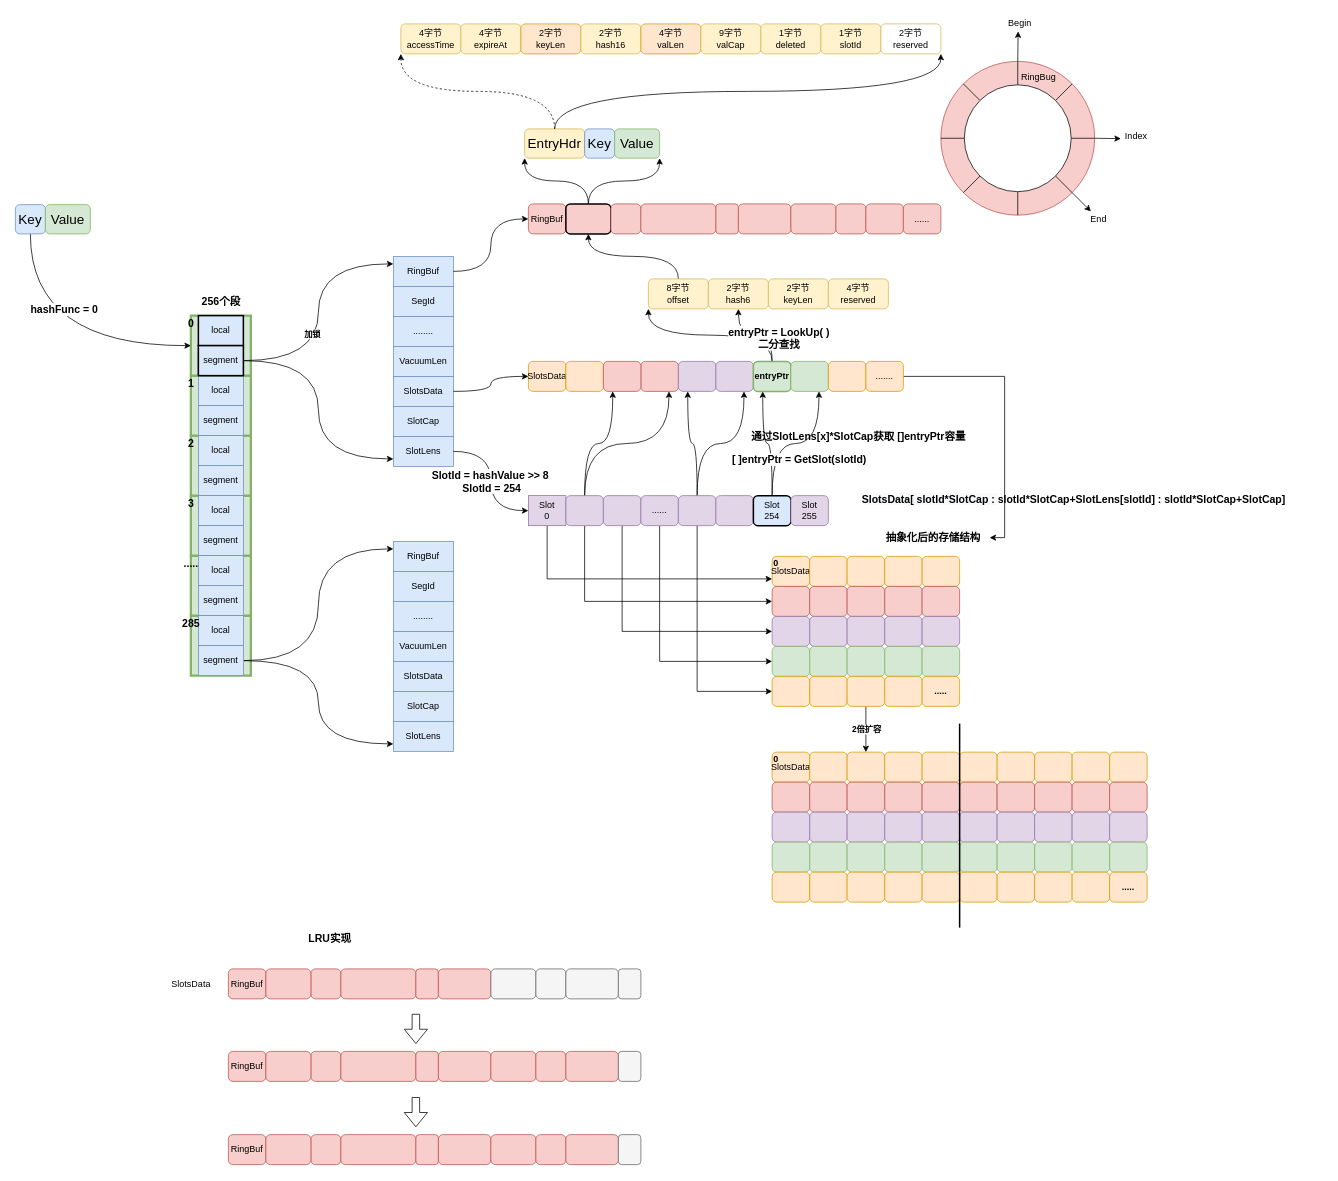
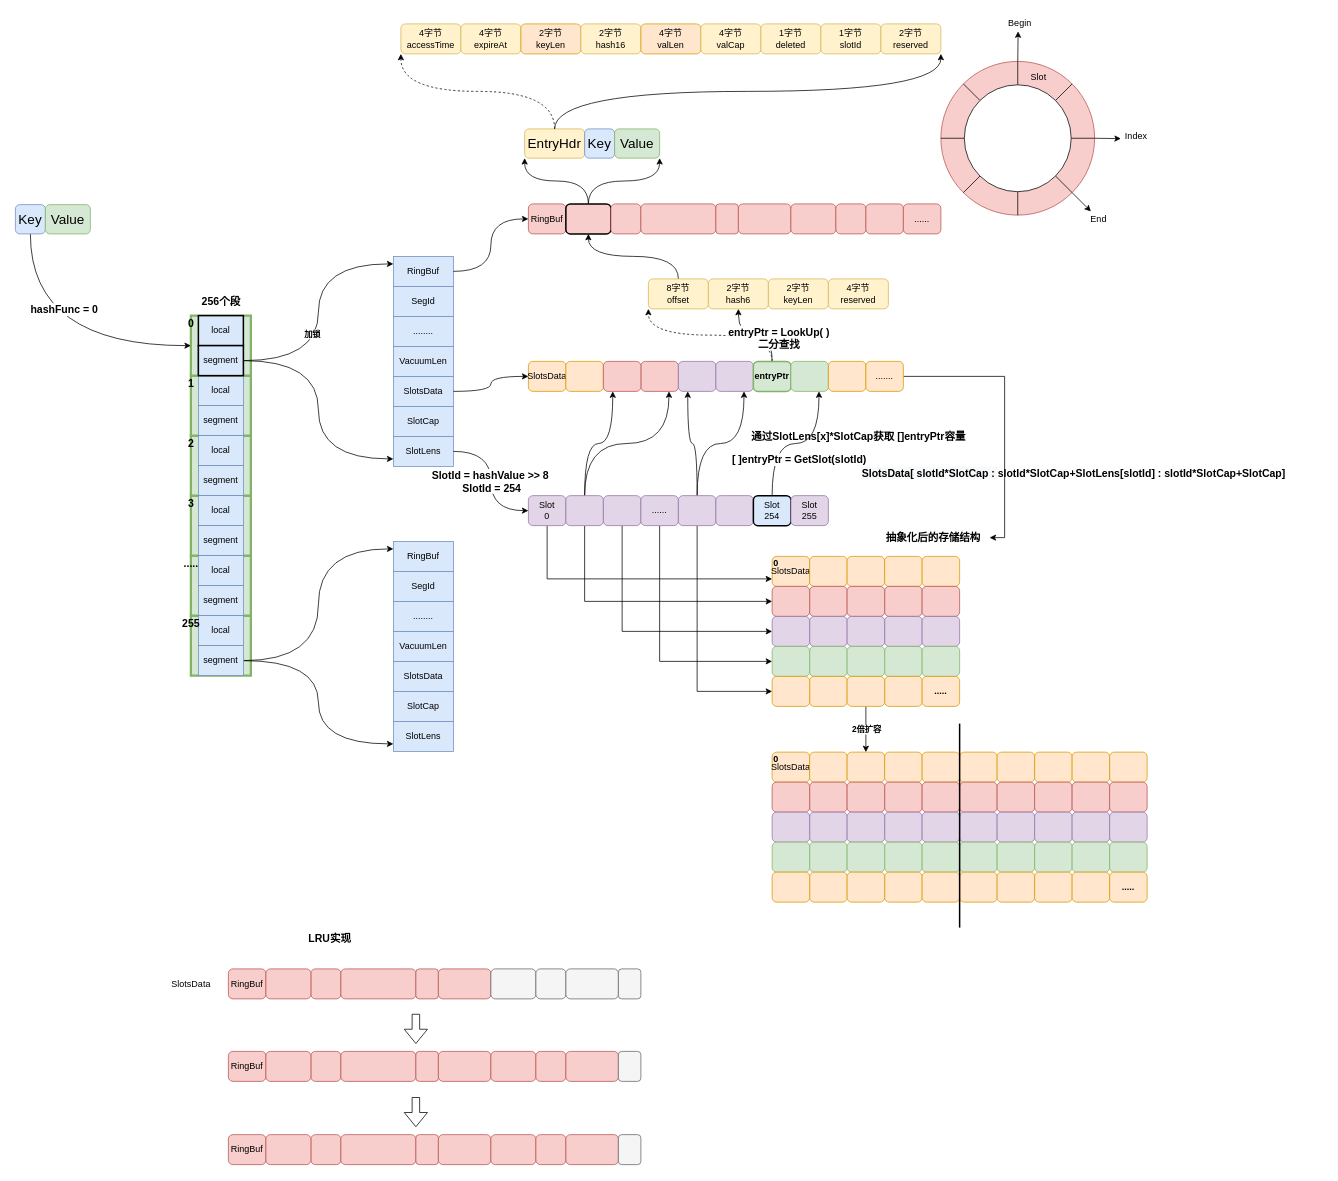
- <mxCell id="79" value="&lt;font style=&quot;font-size: 12px;&quot;&gt;&lt;span style=&quot;font-size: 12px;&quot;&gt;9字节&lt;/span&gt;&lt;br style=&quot;font-size: 12px;&quot;&gt;&lt;span style=&quot;font-size: 12px;&quot;&gt;valCap&lt;/span&gt;&lt;br style=&quot;font-size: 12px;&quot;&gt;&lt;/font&gt;" style="rounded=1;whiteSpace=wrap;html=1;fillColor=#fff2cc;strokeColor=#d6b656;fontSize=12;" parent="1" vertex="1"><mxGeometry x="934" y="31" width="80" height="40" as="geometry" /></mxCell>
+ <mxCell id="79" value="&lt;font style=&quot;font-size: 12px;&quot;&gt;&lt;span style=&quot;font-size: 12px;&quot;&gt;4字节&lt;/span&gt;&lt;br style=&quot;font-size: 12px;&quot;&gt;&lt;span style=&quot;font-size: 12px;&quot;&gt;valCap&lt;/span&gt;&lt;br style=&quot;font-size: 12px;&quot;&gt;&lt;/font&gt;" style="rounded=1;whiteSpace=wrap;html=1;fillColor=#fff2cc;strokeColor=#d6b656;fontSize=12;" parent="1" vertex="1"><mxGeometry x="934" y="31" width="80" height="40" as="geometry" /></mxCell>
- <mxCell id="82" value="&lt;font style=&quot;font-size: 12px;&quot;&gt;&lt;span style=&quot;font-size: 12px;&quot;&gt;2字节&lt;/span&gt;&lt;br style=&quot;font-size: 12px;&quot;&gt;&lt;span style=&quot;font-size: 12px;&quot;&gt;reserved&lt;/span&gt;&lt;br style=&quot;font-size: 12px;&quot;&gt;&lt;/font&gt;" style="rounded=1;whiteSpace=wrap;html=1;fillColor=#ffffff;strokeColor=#d6b656;fontSize=12;" parent="1" vertex="1"><mxGeometry x="1174" y="31" width="80" height="40" as="geometry" /></mxCell>
+ <mxCell id="82" value="&lt;font style=&quot;font-size: 12px;&quot;&gt;&lt;span style=&quot;font-size: 12px;&quot;&gt;2字节&lt;/span&gt;&lt;br style=&quot;font-size: 12px;&quot;&gt;&lt;span style=&quot;font-size: 12px;&quot;&gt;reserved&lt;/span&gt;&lt;br style=&quot;font-size: 12px;&quot;&gt;&lt;/font&gt;" style="rounded=1;whiteSpace=wrap;html=1;fillColor=#fff2cc;strokeColor=#d6b656;fontSize=12;" parent="1" vertex="1"><mxGeometry x="1174" y="31" width="80" height="40" as="geometry" /></mxCell>
- <mxCell id="117" value="RingBug" style="text;html=1;align=center;verticalAlign=middle;resizable=0;points=[];autosize=1;" parent="106" vertex="1"><mxGeometry x="100" y="11.25" width="60" height="20" as="geometry" /></mxCell>
+ <mxCell id="117" value="Slot" style="text;html=1;align=center;verticalAlign=middle;resizable=0;points=[];autosize=1;" parent="106" vertex="1"><mxGeometry x="100" y="11.25" width="60" height="20" as="geometry" /></mxCell>
- <mxCell id="68" style="edgeStyle=orthogonalEdgeStyle;curved=1;rounded=0;orthogonalLoop=1;jettySize=auto;html=1;exitX=0.5;exitY=0;exitDx=0;exitDy=0;entryX=0;entryY=1;entryDx=0;entryDy=0;" parent="1" source="69" target="101" edge="1"><mxGeometry relative="1" as="geometry" /></mxCell>
+ <mxCell id="68" style="edgeStyle=orthogonalEdgeStyle;curved=1;rounded=0;orthogonalLoop=1;jettySize=auto;html=1;exitX=0.5;exitY=0;exitDx=0;exitDy=0;entryX=0;entryY=1;entryDx=0;entryDy=0;dashed=1;" parent="1" source="69" target="101" edge="1"><mxGeometry relative="1" as="geometry" /></mxCell>
- <mxCell id="57" style="edgeStyle=orthogonalEdgeStyle;curved=1;rounded=0;orthogonalLoop=1;jettySize=auto;html=1;exitX=0.5;exitY=0;exitDx=0;exitDy=0;entryX=0.25;entryY=1;entryDx=0;entryDy=0;" parent="1" source="60" target="69" edge="1"><mxGeometry relative="1" as="geometry" /></mxCell>
- <mxCell id="239" value="&lt;b style=&quot;color: rgb(0 , 0 , 0) ; font-family: &amp;#34;helvetica&amp;#34; ; font-size: 14px ; font-style: normal ; letter-spacing: normal ; text-align: center ; text-indent: 0px ; text-transform: none ; word-spacing: 0px ; background-color: rgb(248 , 249 , 250)&quot;&gt;SlotsData[ slotId*SlotCap :&amp;nbsp;&lt;/b&gt;&lt;b style=&quot;font-family: &amp;#34;helvetica&amp;#34; ; font-size: 14px ; text-align: center&quot;&gt;slotId*SlotCap+SlotLens[slotId] :&amp;nbsp;&lt;/b&gt;&lt;b style=&quot;font-family: &amp;#34;helvetica&amp;#34; ; font-size: 14px ; text-align: center&quot;&gt;slotId*SlotCap+SlotCap&lt;/b&gt;&lt;b style=&quot;color: rgb(0 , 0 , 0) ; font-family: &amp;#34;helvetica&amp;#34; ; font-size: 14px ; font-style: normal ; letter-spacing: normal ; text-align: center ; text-indent: 0px ; text-transform: none ; word-spacing: 0px ; background-color: rgb(248 , 249 , 250)&quot;&gt;]&lt;/b&gt;" style="text;whiteSpace=wrap;html=1;" vertex="1" parent="1"><mxGeometry x="1146.5" y="650" width="615" height="30" as="geometry" /></mxCell>
+ <mxCell id="239" value="&lt;b style=&quot;color: rgb(0 , 0 , 0) ; font-family: &amp;#34;helvetica&amp;#34; ; font-size: 14px ; font-style: normal ; letter-spacing: normal ; text-align: center ; text-indent: 0px ; text-transform: none ; word-spacing: 0px ; background-color: rgb(248 , 249 , 250)&quot;&gt;SlotsData[ slotId*SlotCap :&amp;nbsp;&lt;/b&gt;&lt;b style=&quot;font-family: &amp;#34;helvetica&amp;#34; ; font-size: 14px ; text-align: center&quot;&gt;slotId*SlotCap+SlotLens[slotId] :&amp;nbsp;&lt;/b&gt;&lt;b style=&quot;font-family: &amp;#34;helvetica&amp;#34; ; font-size: 14px ; text-align: center&quot;&gt;slotId*SlotCap+SlotCap&lt;/b&gt;&lt;b style=&quot;color: rgb(0 , 0 , 0) ; font-family: &amp;#34;helvetica&amp;#34; ; font-size: 14px ; font-style: normal ; letter-spacing: normal ; text-align: center ; text-indent: 0px ; text-transform: none ; word-spacing: 0px ; background-color: rgb(248 , 249 , 250)&quot;&gt;]&lt;/b&gt;" style="text;whiteSpace=wrap;html=1;" vertex="1" parent="1"><mxGeometry x="1146.5" y="615" width="615" height="30" as="geometry" /></mxCell>
- <mxCell id="43" value="Slot&lt;br&gt;0" style="whiteSpace=wrap;html=1;fillColor=#e1d5e7;strokeColor=#9673a6;rounded=0;" parent="1" vertex="1"><mxGeometry y="660" width="50" height="40" as="geometry" x="704" /></mxCell>
+ <mxCell id="43" value="Slot&lt;br&gt;0" style="rounded=1;whiteSpace=wrap;html=1;fillColor=#e1d5e7;strokeColor=#9673a6;" parent="1" vertex="1"><mxGeometry y="660" width="50" height="40" as="geometry" x="704" /></mxCell>
- <mxCell id="133" value="&lt;b&gt;&lt;font style=&quot;font-size: 14px&quot;&gt;285&lt;/font&gt;&lt;/b&gt;" style="text;html=1;align=center;verticalAlign=middle;resizable=0;points=[];autosize=1;" parent="1" vertex="1"><mxGeometry x="234" y="820" width="40" height="20" as="geometry" /></mxCell>
+ <mxCell id="133" value="&lt;b&gt;&lt;font style=&quot;font-size: 14px&quot;&gt;255&lt;/font&gt;&lt;/b&gt;" style="text;html=1;align=center;verticalAlign=middle;resizable=0;points=[];autosize=1;" parent="1" vertex="1"><mxGeometry x="234" y="820" width="40" height="20" as="geometry" /></mxCell>
